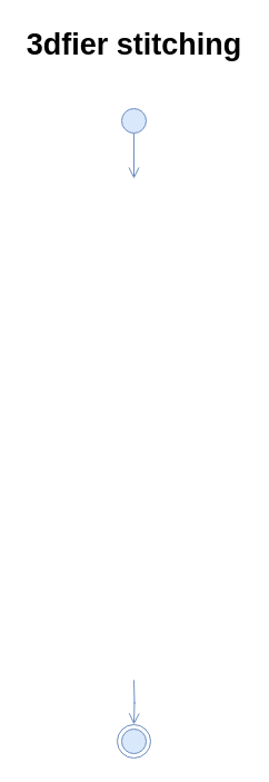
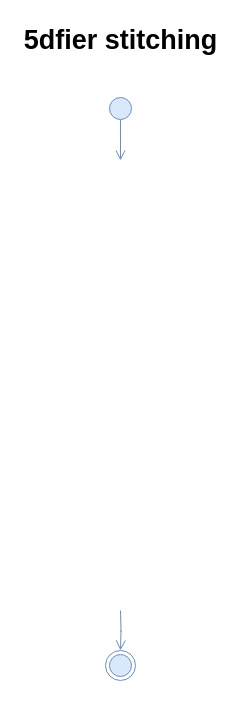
- <mxCell id="4" value="3dfier stitching" style="text;strokeColor=none;fillColor=none;html=1;fontSize=27;fontStyle=1;verticalAlign=middle;align=center;rounded=0;shadow=0;" parent="1" vertex="1"><mxGeometry x="20" y="20" width="200" height="40" as="geometry" /></mxCell>
+ <mxCell id="4" value="5dfier stitching" style="text;strokeColor=none;fillColor=none;html=1;fontSize=27;fontStyle=1;verticalAlign=middle;align=center;rounded=0;shadow=0;" parent="1" vertex="1"><mxGeometry x="20" y="20" width="200" height="40" as="geometry" /></mxCell>
